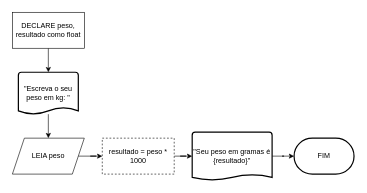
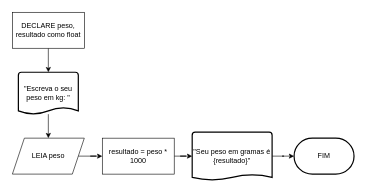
- <mxCell id="10" value="resultado = peso * 1000" style="rounded=0;whiteSpace=wrap;html=1;dashed=1;" vertex="1" parent="1"><mxGeometry x="170" y="230" width="120" height="60" as="geometry" /></mxCell>
+ <mxCell id="10" value="resultado = peso * 1000" style="rounded=0;whiteSpace=wrap;html=1;" vertex="1" parent="1"><mxGeometry x="170" y="230" width="120" height="60" as="geometry" /></mxCell>
